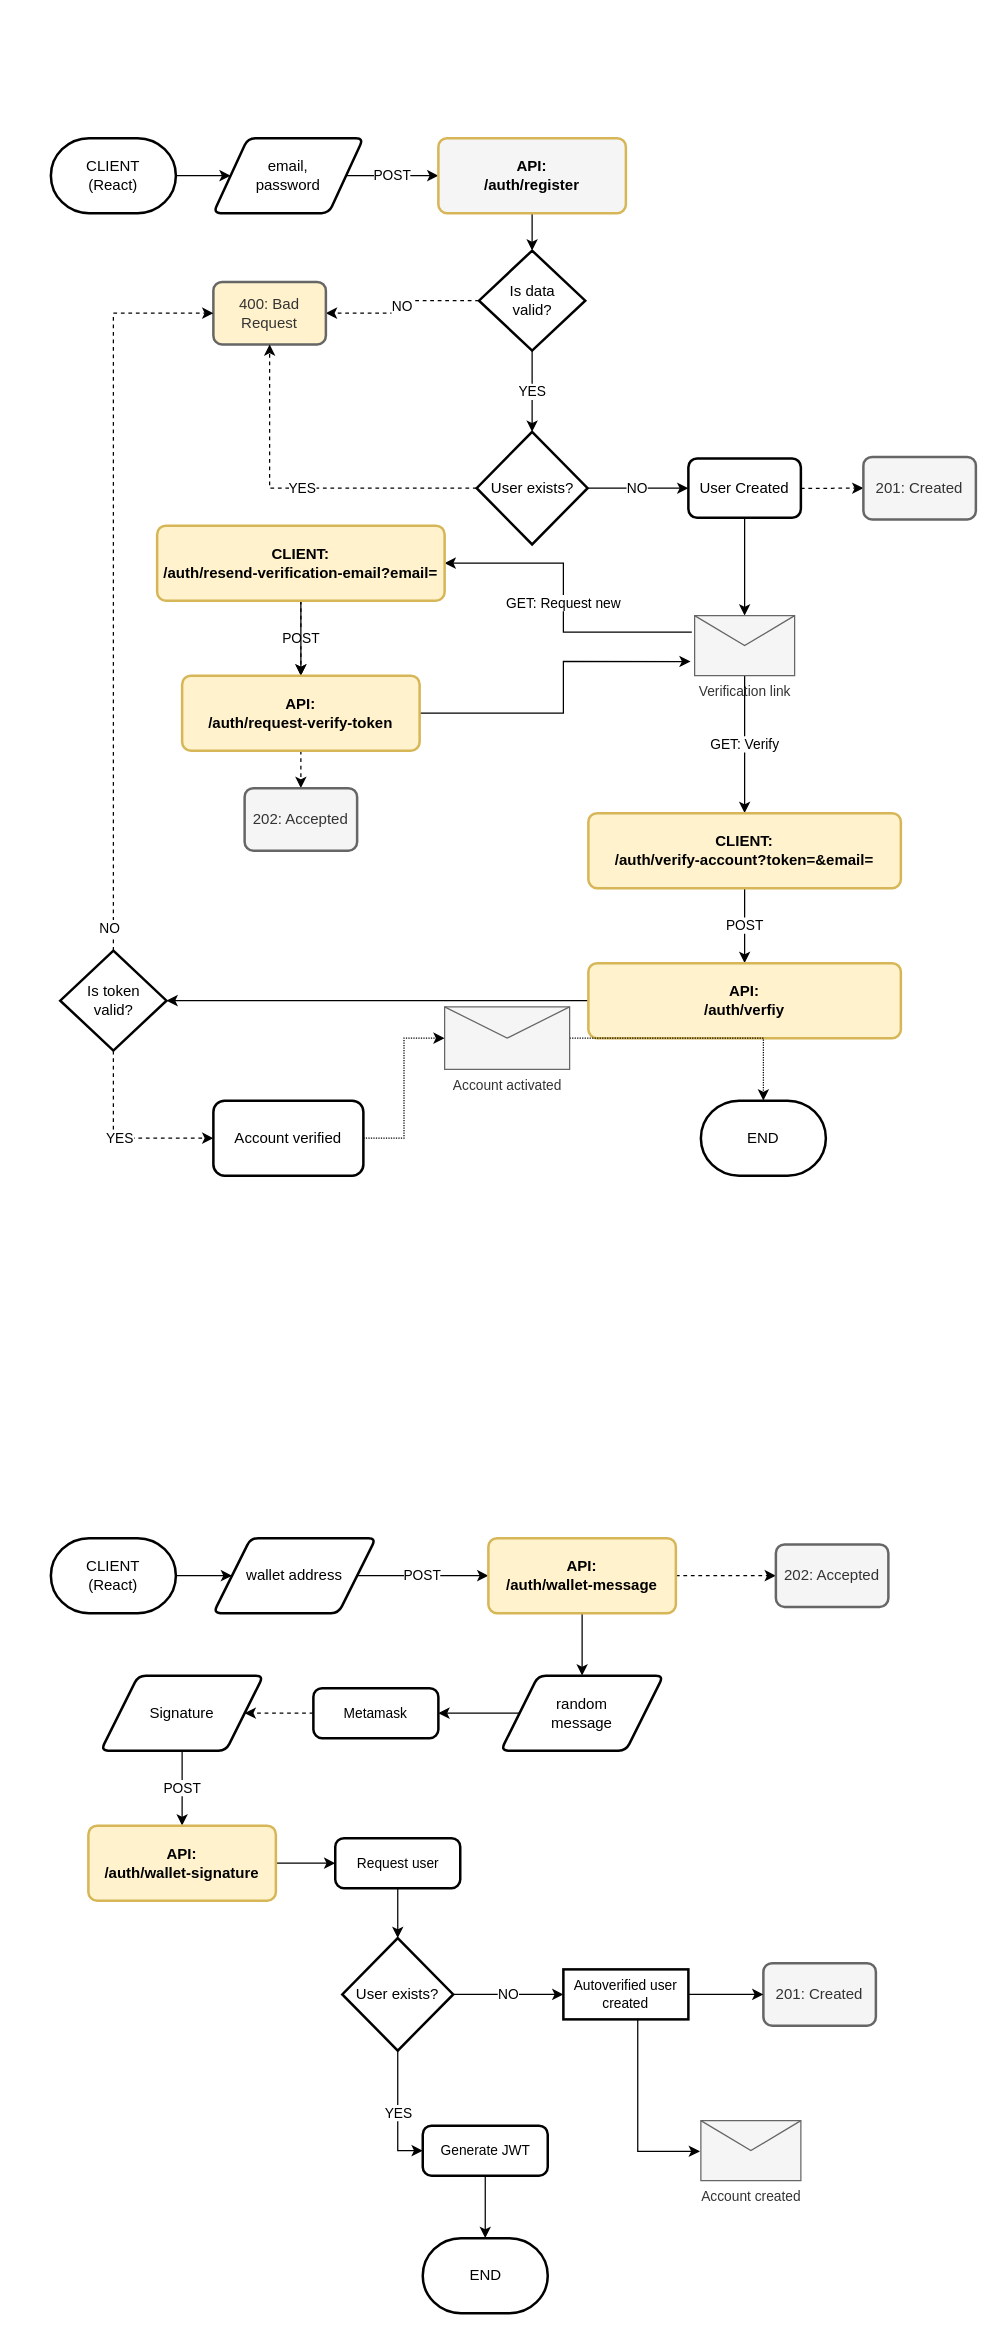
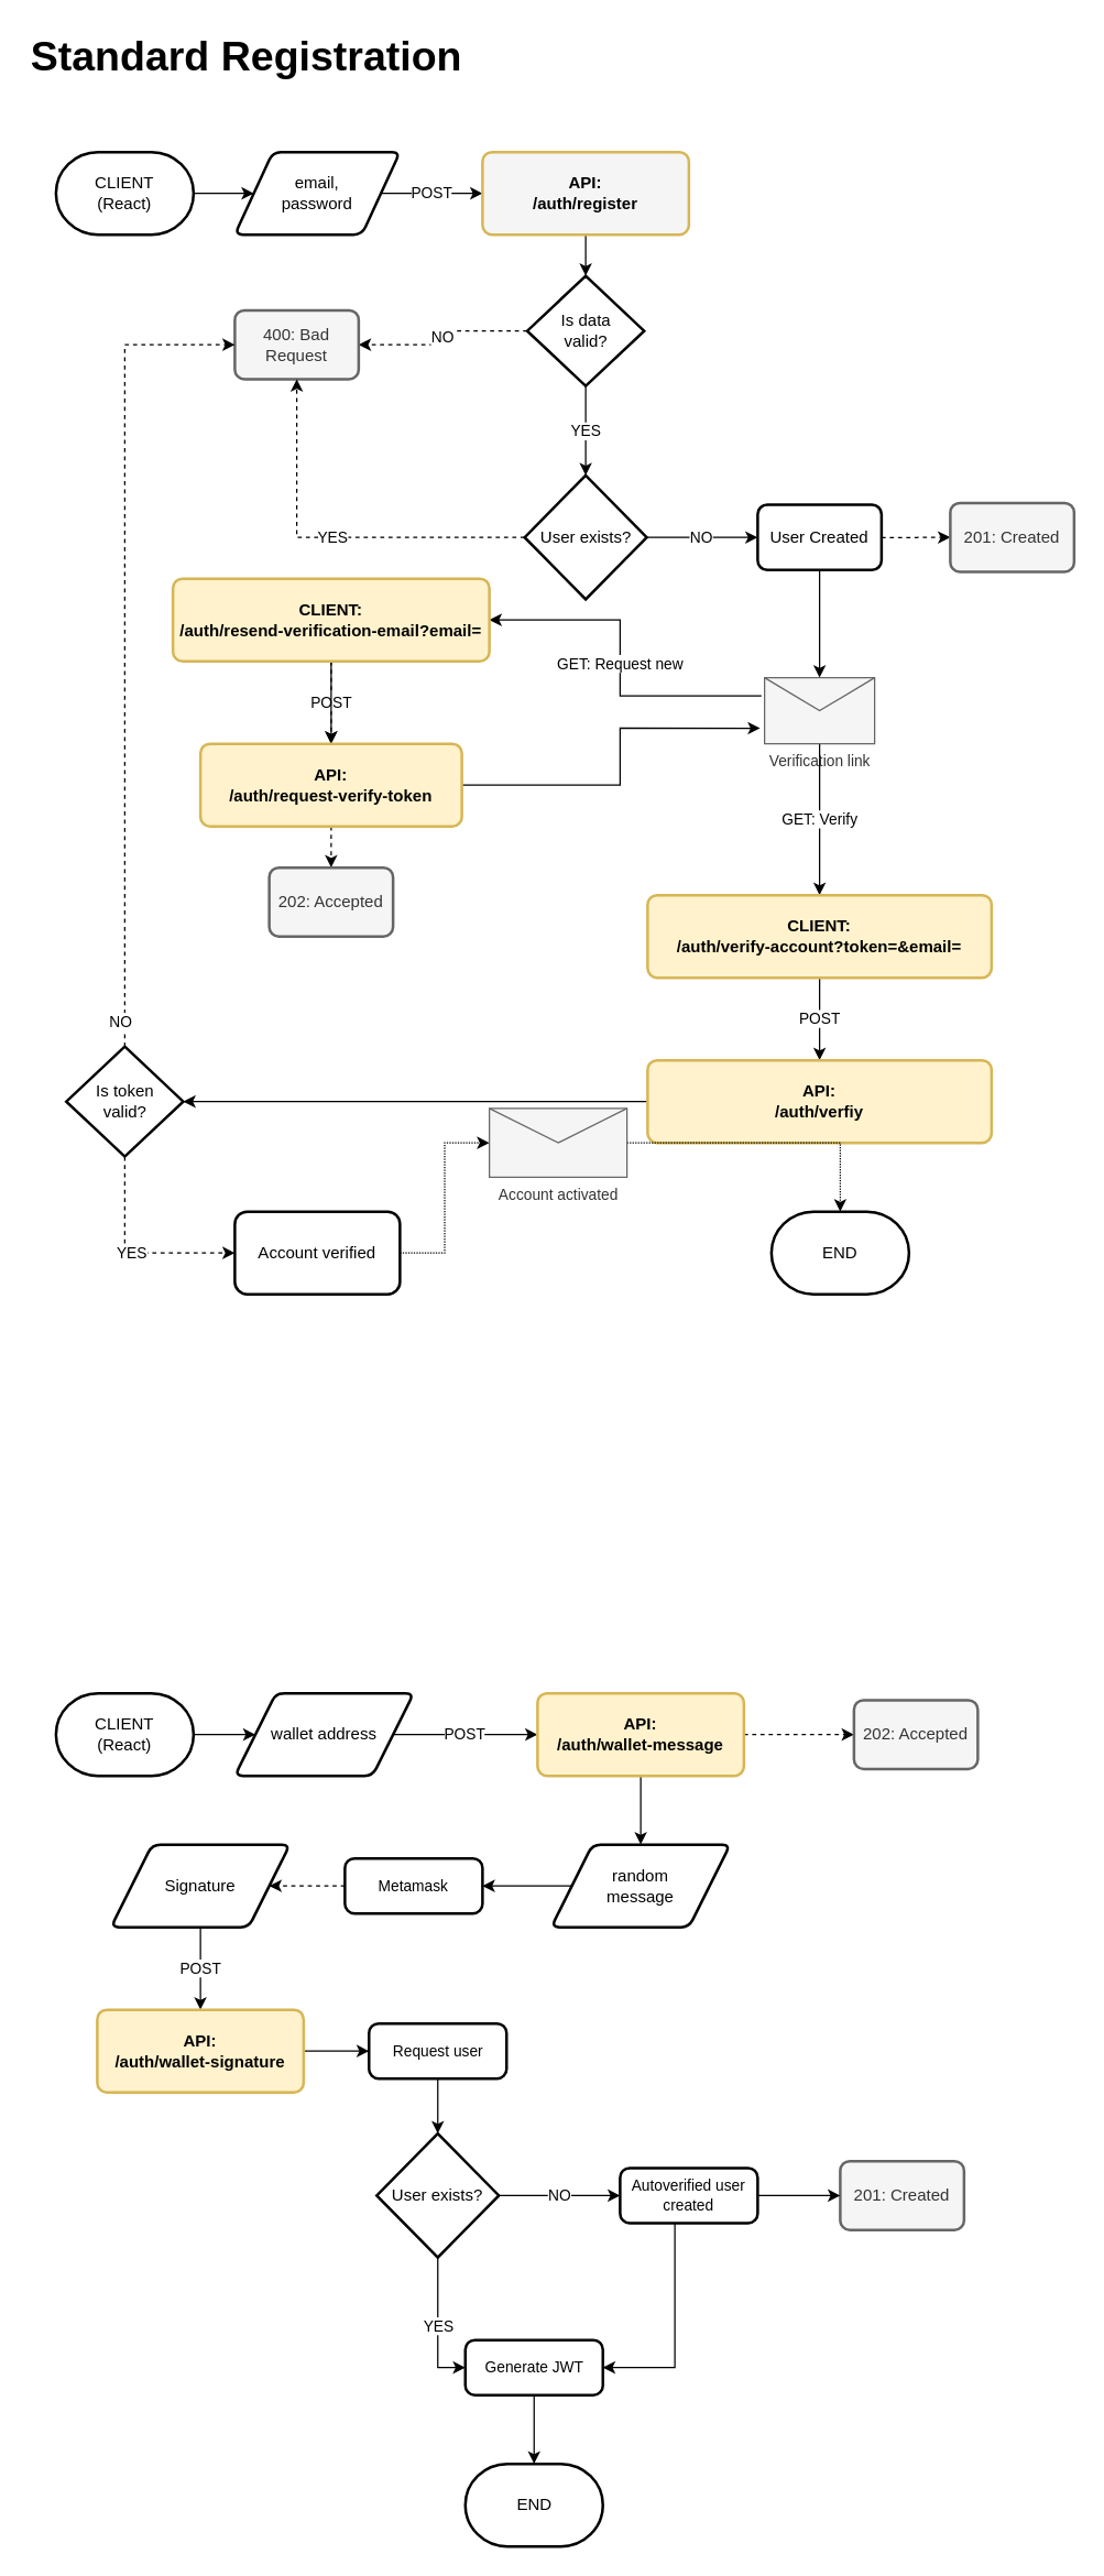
+ <mxCell id="12" value="Standard Registration" style="text;html=1;align=left;verticalAlign=middle;resizable=0;points=[];autosize=1;strokeColor=none;fillColor=none;strokeWidth=1;fontStyle=1;fontSize=30;" parent="1" vertex="1"><mxGeometry x="20" y="20" width="330" height="40" as="geometry" /></mxCell>
- <mxCell id="11" value="400: Bad Request" style="rounded=1;whiteSpace=wrap;html=1;absoluteArcSize=1;arcSize=14;strokeWidth=2;fillColor=#fff2cc;strokeColor=#666666;fontColor=#333333;" parent="1" vertex="1"><mxGeometry x="170" y="225" width="90" height="50" as="geometry" /></mxCell>
+ <mxCell id="11" value="400: Bad Request" style="rounded=1;whiteSpace=wrap;html=1;absoluteArcSize=1;arcSize=14;strokeWidth=2;fillColor=#f5f5f5;strokeColor=#666666;fontColor=#333333;" parent="1" vertex="1"><mxGeometry x="170" y="225" width="90" height="50" as="geometry" /></mxCell>
- <mxCell id="67" value="Autoverified user created" style="whiteSpace=wrap;html=1;absoluteArcSize=1;arcSize=14;strokeWidth=2;fontSize=11;rounded=0;" parent="1" vertex="1"><mxGeometry x="450" y="1575" width="100" height="40" as="geometry" /></mxCell>
+ <mxCell id="67" value="Autoverified user created" style="rounded=1;whiteSpace=wrap;html=1;absoluteArcSize=1;arcSize=14;strokeWidth=2;fontSize=11;" parent="1" vertex="1"><mxGeometry x="450" y="1575" width="100" height="40" as="geometry" /></mxCell>
- <mxCell id="66" style="edgeStyle=orthogonalEdgeStyle;rounded=0;orthogonalLoop=1;jettySize=auto;html=1;exitX=0.595;exitY=0.989;exitDx=0;exitDy=0;fontSize=11;exitPerimeter=0;entryX=-0.009;entryY=0.512;entryDx=0;entryDy=0;entryPerimeter=0;" parent="1" source="67" target="68" edge="1"><mxGeometry relative="1" as="geometry" /></mxCell>
+ <mxCell id="65" style="edgeStyle=orthogonalEdgeStyle;rounded=0;orthogonalLoop=1;jettySize=auto;html=1;exitX=0.398;exitY=1.005;exitDx=0;exitDy=0;entryX=1;entryY=0.5;entryDx=0;entryDy=0;fontSize=11;exitPerimeter=0;" parent="1" source="67" target="72" edge="1"><mxGeometry relative="1" as="geometry" /></mxCell>
- <mxCell id="68" value="Account created" style="verticalLabelPosition=bottom;shadow=0;dashed=0;align=center;html=1;verticalAlign=top;strokeWidth=1;shape=mxgraph.mockup.misc.mail2;strokeColor=#666666;fontSize=11;fillColor=#f5f5f5;fontColor=#333333;" parent="1" vertex="1"><mxGeometry x="560" y="1696" width="80" height="48" as="geometry" /></mxCell>
